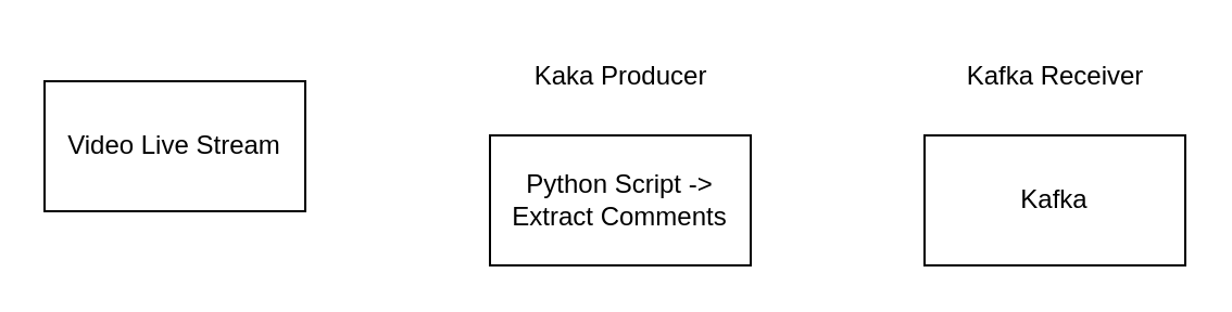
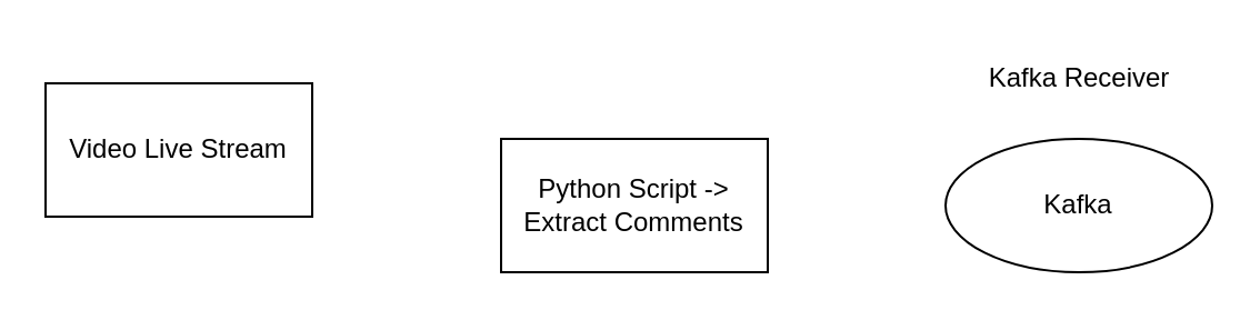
- <mxCell id="5" value="Kaka Producer" style="text;html=1;align=center;verticalAlign=middle;resizable=0;points=[];autosize=1;strokeColor=none;fillColor=none;" parent="1" vertex="1"><mxGeometry x="235" y="20" width="100" height="30" as="geometry" /></mxCell>
- <mxCell id="4" value="Kafka" style="rounded=0;whiteSpace=wrap;html=1;" parent="1" vertex="1"><mxGeometry x="425" y="62" width="120" height="60" as="geometry" /></mxCell>
+ <mxCell id="4" value="Kafka" style="ellipse;whiteSpace=wrap;html=1;" parent="1" vertex="1"><mxGeometry x="425" y="62" width="120" height="60" as="geometry" /></mxCell>
